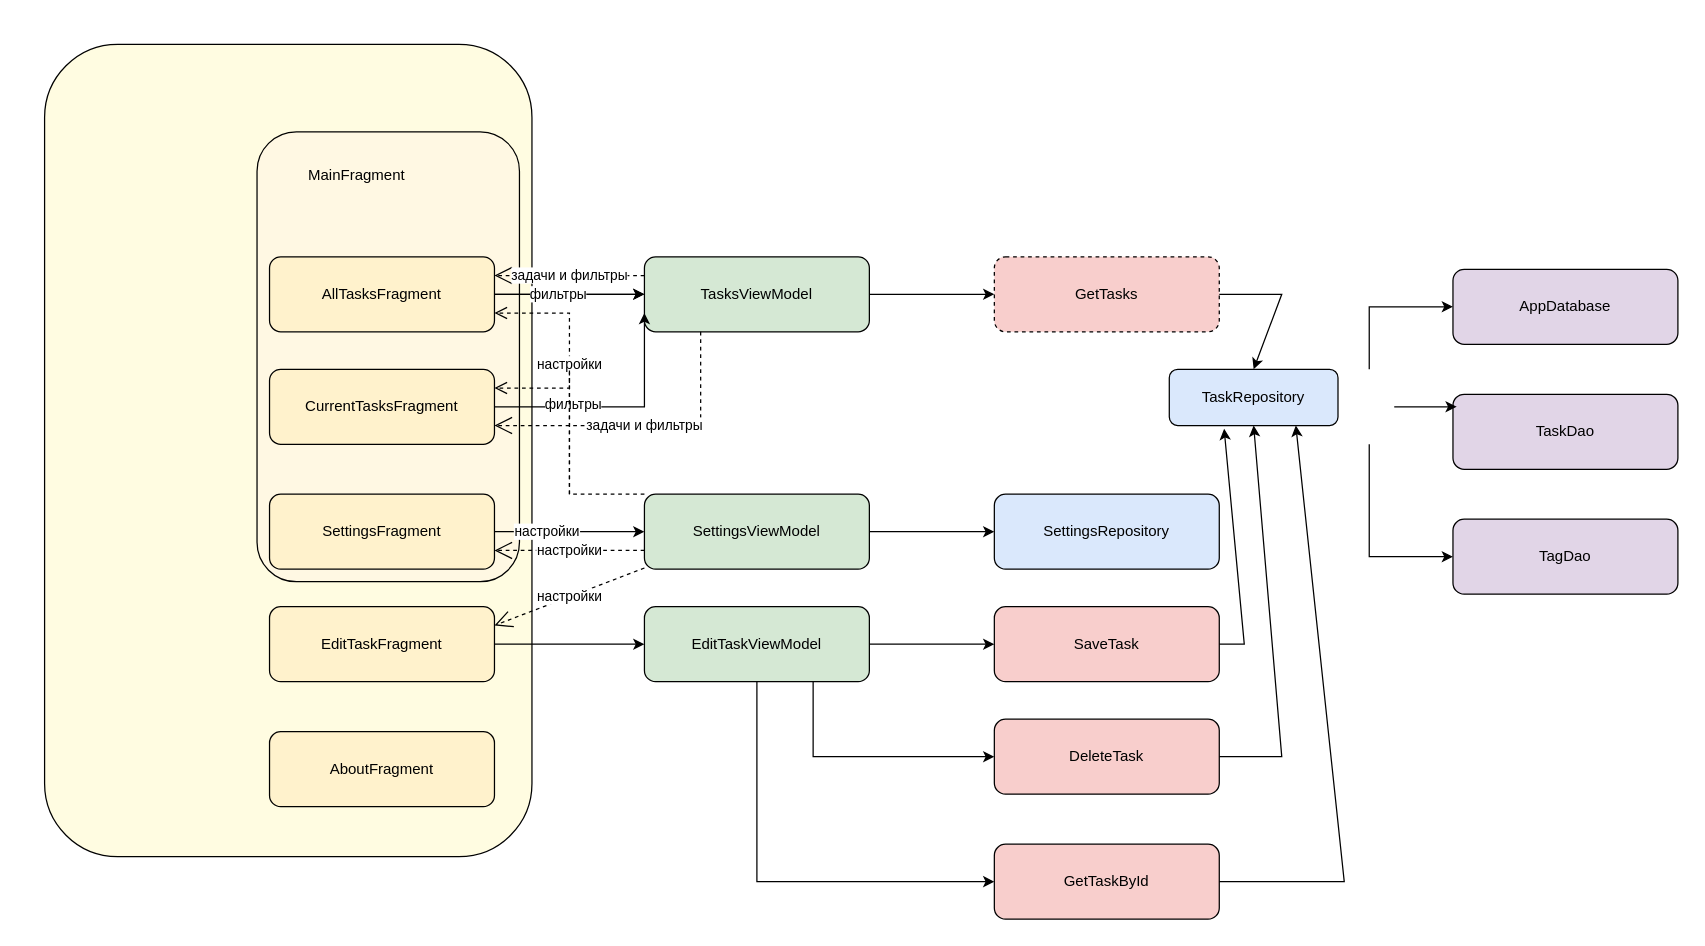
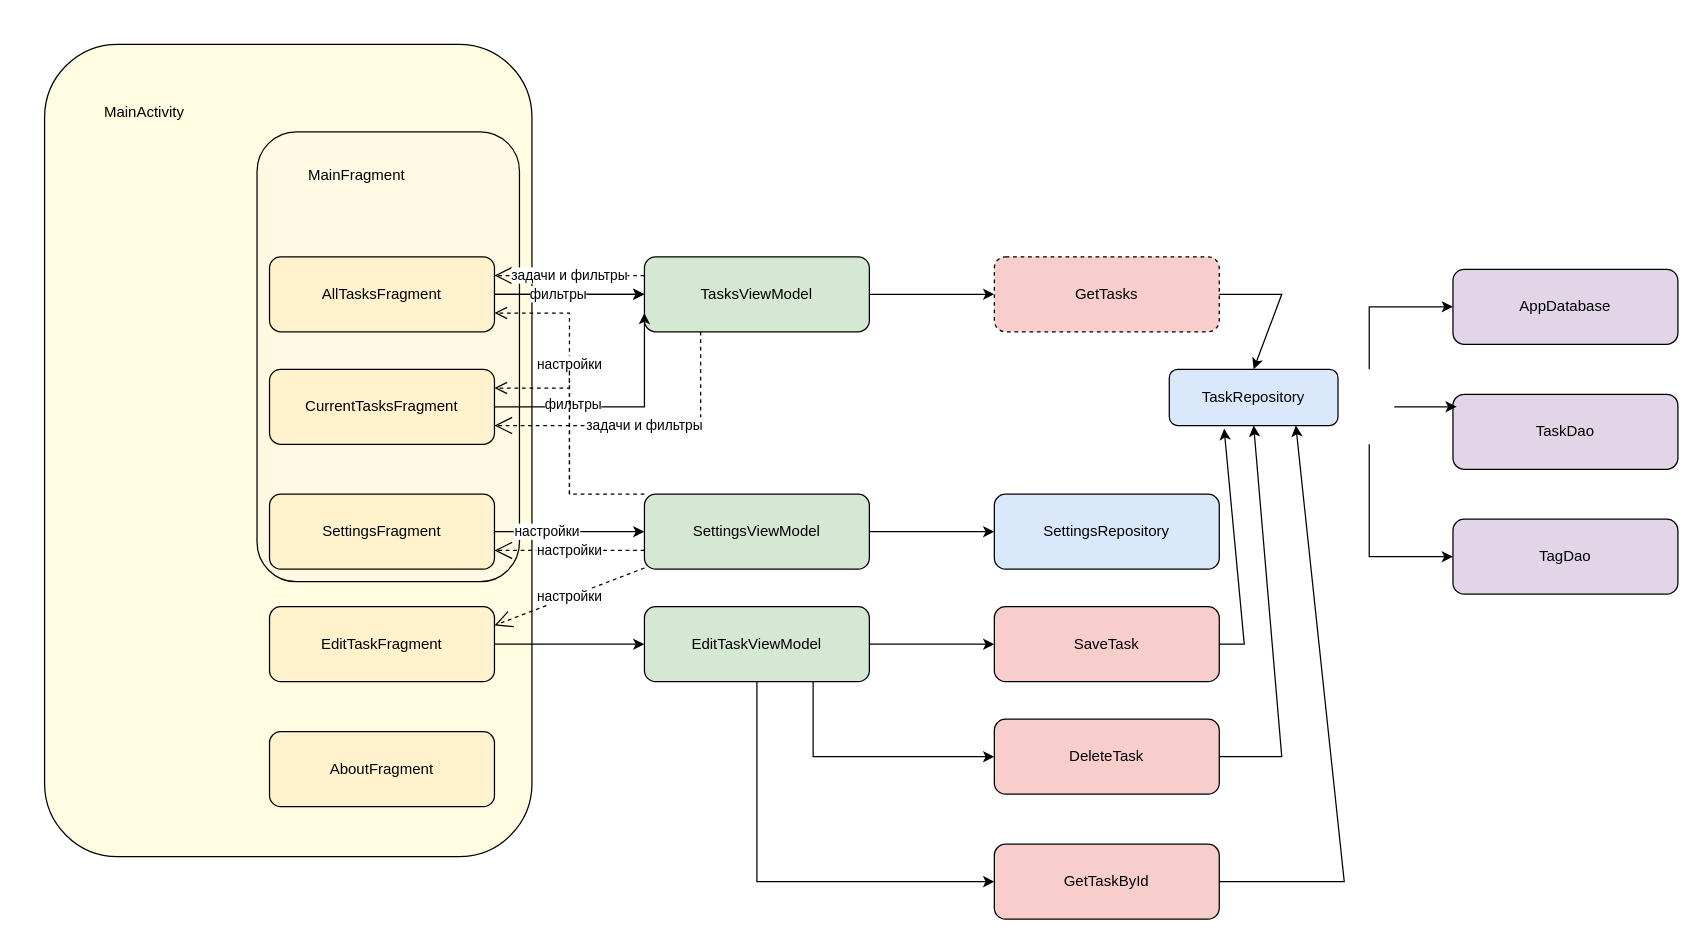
+ <mxCell id="49" value="MainActivity" style="text;html=1;align=center;verticalAlign=middle;whiteSpace=wrap;rounded=0;" parent="2" vertex="1"><mxGeometry x="50" y="40" width="60" height="30" as="geometry" /></mxCell>
